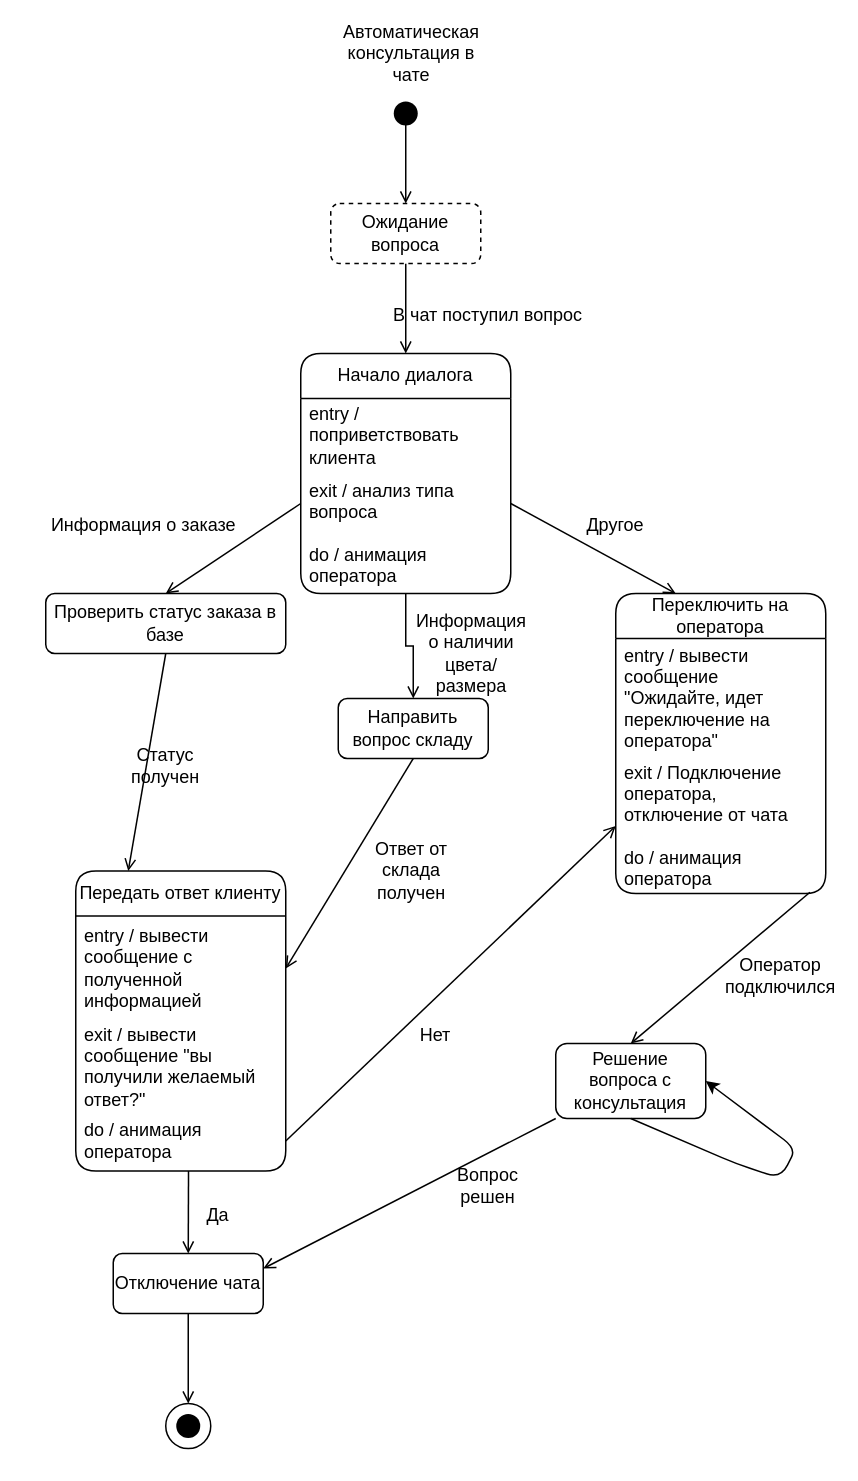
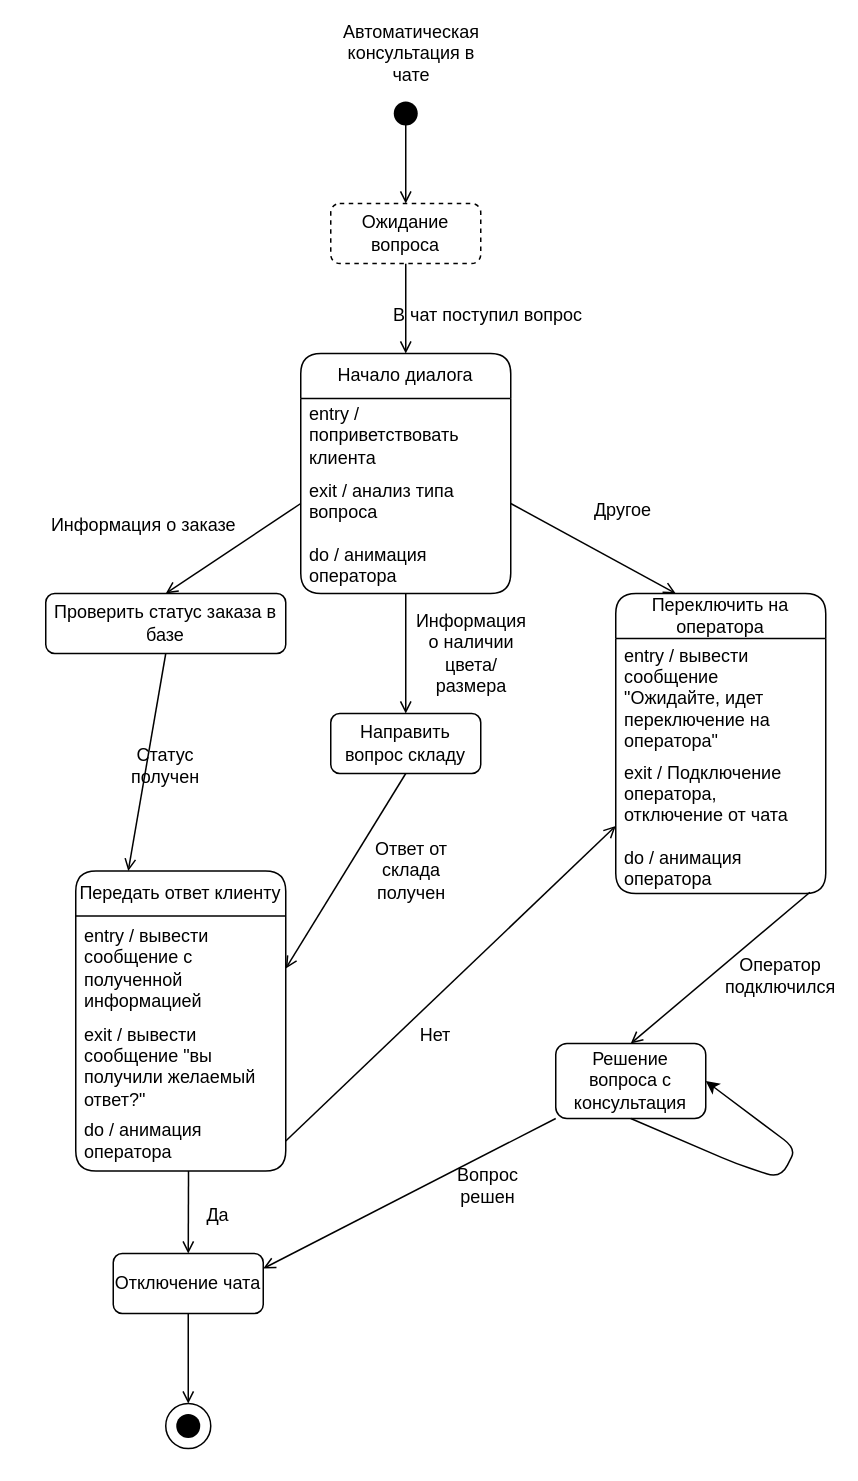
- <mxCell id="20" value="Другое" style="text;html=1;strokeColor=none;fillColor=none;align=center;verticalAlign=middle;whiteSpace=wrap;rounded=0;" vertex="1" parent="1"><mxGeometry x="380" y="335" width="60" height="30" as="geometry" /></mxCell>
+ <mxCell id="20" value="Другое" style="text;html=1;strokeColor=none;fillColor=none;align=center;verticalAlign=middle;whiteSpace=wrap;rounded=0;" vertex="1" parent="1"><mxGeometry x="385" y="325" width="60" height="30" as="geometry" /></mxCell>
- <mxCell id="15" value="Направить вопрос складу" style="rounded=1;whiteSpace=wrap;html=1;" vertex="1" parent="1"><mxGeometry x="225" y="465" width="100" height="40" as="geometry" /></mxCell>
+ <mxCell id="15" value="Направить вопрос складу" style="rounded=1;whiteSpace=wrap;html=1;" vertex="1" parent="1"><mxGeometry x="220" y="475" width="100" height="40" as="geometry" /></mxCell>
